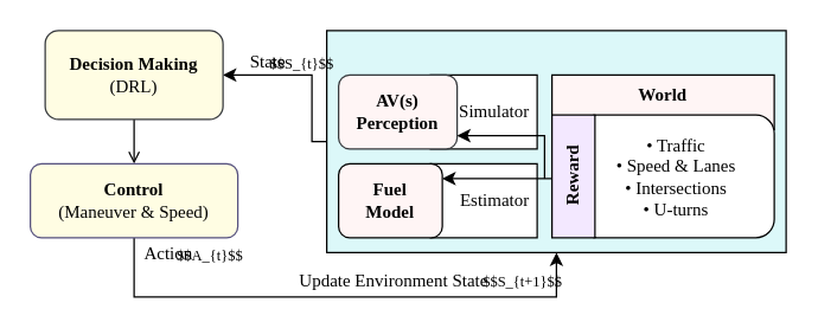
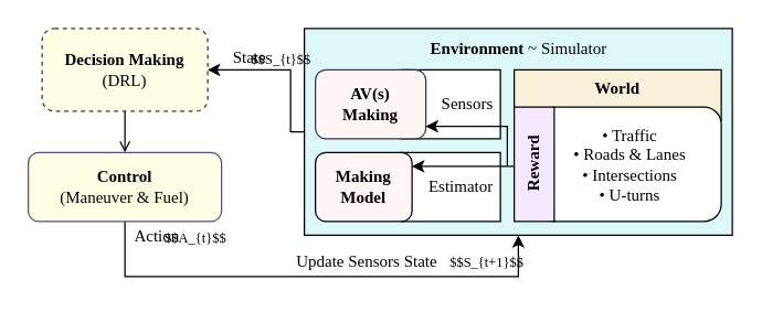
+ <mxCell id="8" value="Environment &lt;span style=&quot;font-weight: normal;&quot;&gt;~ Simulator&lt;/span&gt;" style="text;html=1;align=center;verticalAlign=middle;resizable=0;points=[];autosize=1;strokeColor=none;fillColor=none;fontFamily=Palatino Linotype;labelBackgroundColor=none;strokeWidth=1;fontStyle=1" parent="1" vertex="1"><mxGeometry x="295" y="20" width="160" height="30" as="geometry" /></mxCell>
- <mxCell id="5" value="&lt;b&gt;Decision Making&lt;br&gt;&lt;/b&gt;(DRL)" style="rounded=1;whiteSpace=wrap;html=1;fontFamily=Palatino Linotype;labelBackgroundColor=none;strokeWidth=1;fillColor=#FFFDE3;strokeColor=#36393d;" parent="1" vertex="1"><mxGeometry x="30" y="20" width="120" height="60" as="geometry" /></mxCell>
+ <mxCell id="5" value="&lt;b&gt;Decision Making&lt;br&gt;&lt;/b&gt;(DRL)" style="rounded=1;whiteSpace=wrap;html=1;fontFamily=Palatino Linotype;labelBackgroundColor=none;strokeWidth=1;fillColor=#FFFDE3;strokeColor=#36393d;dashed=1;" parent="1" vertex="1"><mxGeometry x="30" y="20" width="120" height="60" as="geometry" /></mxCell>
- <mxCell id="13" value="World" style="rounded=0;whiteSpace=wrap;html=1;verticalAlign=top;fontFamily=Palatino Linotype;labelBackgroundColor=none;strokeWidth=1;fillColor=#fff5f5;strokeColor=default;fontStyle=1;" parent="1" vertex="1"><mxGeometry x="372" y="50" width="150" height="37" as="geometry" /></mxCell>
+ <mxCell id="13" value="World" style="rounded=0;whiteSpace=wrap;html=1;verticalAlign=top;fontFamily=Palatino Linotype;labelBackgroundColor=none;strokeWidth=1;fillColor=#FAF1DA;strokeColor=default;fontStyle=1" parent="1" vertex="1"><mxGeometry x="372" y="50" width="150" height="37" as="geometry" /></mxCell>
- <mxCell id="10" value="AV(s)&lt;br&gt;Perception" style="rounded=1;whiteSpace=wrap;html=1;fontFamily=Palatino Linotype;labelBackgroundColor=none;strokeWidth=1;fillColor=#FFF5F5;strokeColor=#36393d;fontStyle=1" parent="1" vertex="1"><mxGeometry x="228" y="50" width="80" height="50" as="geometry" /></mxCell>
+ <mxCell id="10" value="AV(s)&lt;br&gt;Making" style="rounded=1;whiteSpace=wrap;html=1;fontFamily=Palatino Linotype;labelBackgroundColor=none;strokeWidth=1;fillColor=#FFF5F5;strokeColor=#36393d;fontStyle=1" parent="1" vertex="1"><mxGeometry x="228" y="50" width="80" height="50" as="geometry" /></mxCell>
- <mxCell id="9" value="Simulator&amp;nbsp;" style="rounded=0;whiteSpace=wrap;html=1;align=right;fontFamily=Palatino Linotype;labelBackgroundColor=none;strokeWidth=1;" parent="1" vertex="1"><mxGeometry x="290" y="50" width="72" height="50" as="geometry" /></mxCell>
+ <mxCell id="9" value="Sensors&amp;nbsp;" style="rounded=0;whiteSpace=wrap;html=1;align=right;fontFamily=Palatino Linotype;labelBackgroundColor=none;strokeWidth=1;" parent="1" vertex="1"><mxGeometry x="290" y="50" width="72" height="50" as="geometry" /></mxCell>
- <mxCell id="16" value="&lt;div style=&quot;&quot;&gt;&lt;/div&gt;&lt;span style=&quot;&quot;&gt;• Traffic&lt;/span&gt;&lt;br&gt;&lt;span style=&quot;&quot;&gt;• Speed &amp;amp; Lanes&lt;/span&gt;&lt;br&gt;• Intersections&lt;br&gt;•&amp;nbsp;&lt;span style=&quot;&quot;&gt;U-turns&lt;br&gt;&lt;/span&gt;" style="rounded=1;whiteSpace=wrap;html=1;align=center;fontFamily=Palatino Linotype;labelBackgroundColor=none;strokeWidth=1;strokeColor=default;verticalAlign=middle;" parent="1" vertex="1"><mxGeometry x="390" y="77" width="132" height="83" as="geometry" /></mxCell>
+ <mxCell id="16" value="&lt;div style=&quot;&quot;&gt;&lt;/div&gt;&lt;span style=&quot;&quot;&gt;• Traffic&lt;/span&gt;&lt;br&gt;&lt;span style=&quot;&quot;&gt;• Roads &amp;amp; Lanes&lt;/span&gt;&lt;br&gt;• Intersections&lt;br&gt;•&amp;nbsp;&lt;span style=&quot;&quot;&gt;U-turns&lt;br&gt;&lt;/span&gt;" style="rounded=1;whiteSpace=wrap;html=1;align=center;fontFamily=Palatino Linotype;labelBackgroundColor=none;strokeWidth=1;strokeColor=default;verticalAlign=middle;" parent="1" vertex="1"><mxGeometry x="390" y="77" width="132" height="83" as="geometry" /></mxCell>
- <mxCell id="7" value="&lt;b&gt;Control&lt;/b&gt;&lt;br&gt;(Maneuver &amp;amp; Speed)" style="rounded=1;whiteSpace=wrap;html=1;fontFamily=Palatino Linotype;labelBackgroundColor=none;strokeWidth=1;fillColor=#FFFDE3;strokeColor=#56517e;fontStyle=0" parent="1" vertex="1"><mxGeometry x="20" y="110" width="140" height="50" as="geometry" /></mxCell>
+ <mxCell id="7" value="&lt;b&gt;Control&lt;/b&gt;&lt;br&gt;(Maneuver &amp;amp; Fuel)" style="rounded=1;whiteSpace=wrap;html=1;fontFamily=Palatino Linotype;labelBackgroundColor=none;strokeWidth=1;fillColor=#FFFDE3;strokeColor=#56517e;fontStyle=0" parent="1" vertex="1"><mxGeometry x="20" y="110" width="140" height="50" as="geometry" /></mxCell>
- <mxCell id="12" value="Fuel&lt;br&gt;Model" style="rounded=1;whiteSpace=wrap;html=1;fontFamily=Palatino Linotype;labelBackgroundColor=none;strokeWidth=1;fillColor=#FFF5F5;fontStyle=1" parent="1" vertex="1"><mxGeometry x="228" y="110" width="70" height="50" as="geometry" /></mxCell>
+ <mxCell id="12" value="Making&lt;br&gt;Model" style="rounded=1;whiteSpace=wrap;html=1;fontFamily=Palatino Linotype;labelBackgroundColor=none;strokeWidth=1;fillColor=#FFF5F5;fontStyle=1" parent="1" vertex="1"><mxGeometry x="228" y="110" width="70" height="50" as="geometry" /></mxCell>
- <mxCell id="17" value="Update Environment State" style="text;html=1;align=center;verticalAlign=middle;resizable=0;points=[];autosize=1;strokeColor=none;fillColor=none;fontFamily=Palatino Linotype;" parent="1" vertex="1"><mxGeometry x="180" y="174" width="170" height="30" as="geometry" /></mxCell>
+ <mxCell id="17" value="Update Sensors State" style="text;html=1;align=center;verticalAlign=middle;resizable=0;points=[];autosize=1;strokeColor=none;fillColor=none;fontFamily=Palatino Linotype;" parent="1" vertex="1"><mxGeometry x="180" y="174" width="170" height="30" as="geometry" /></mxCell>
